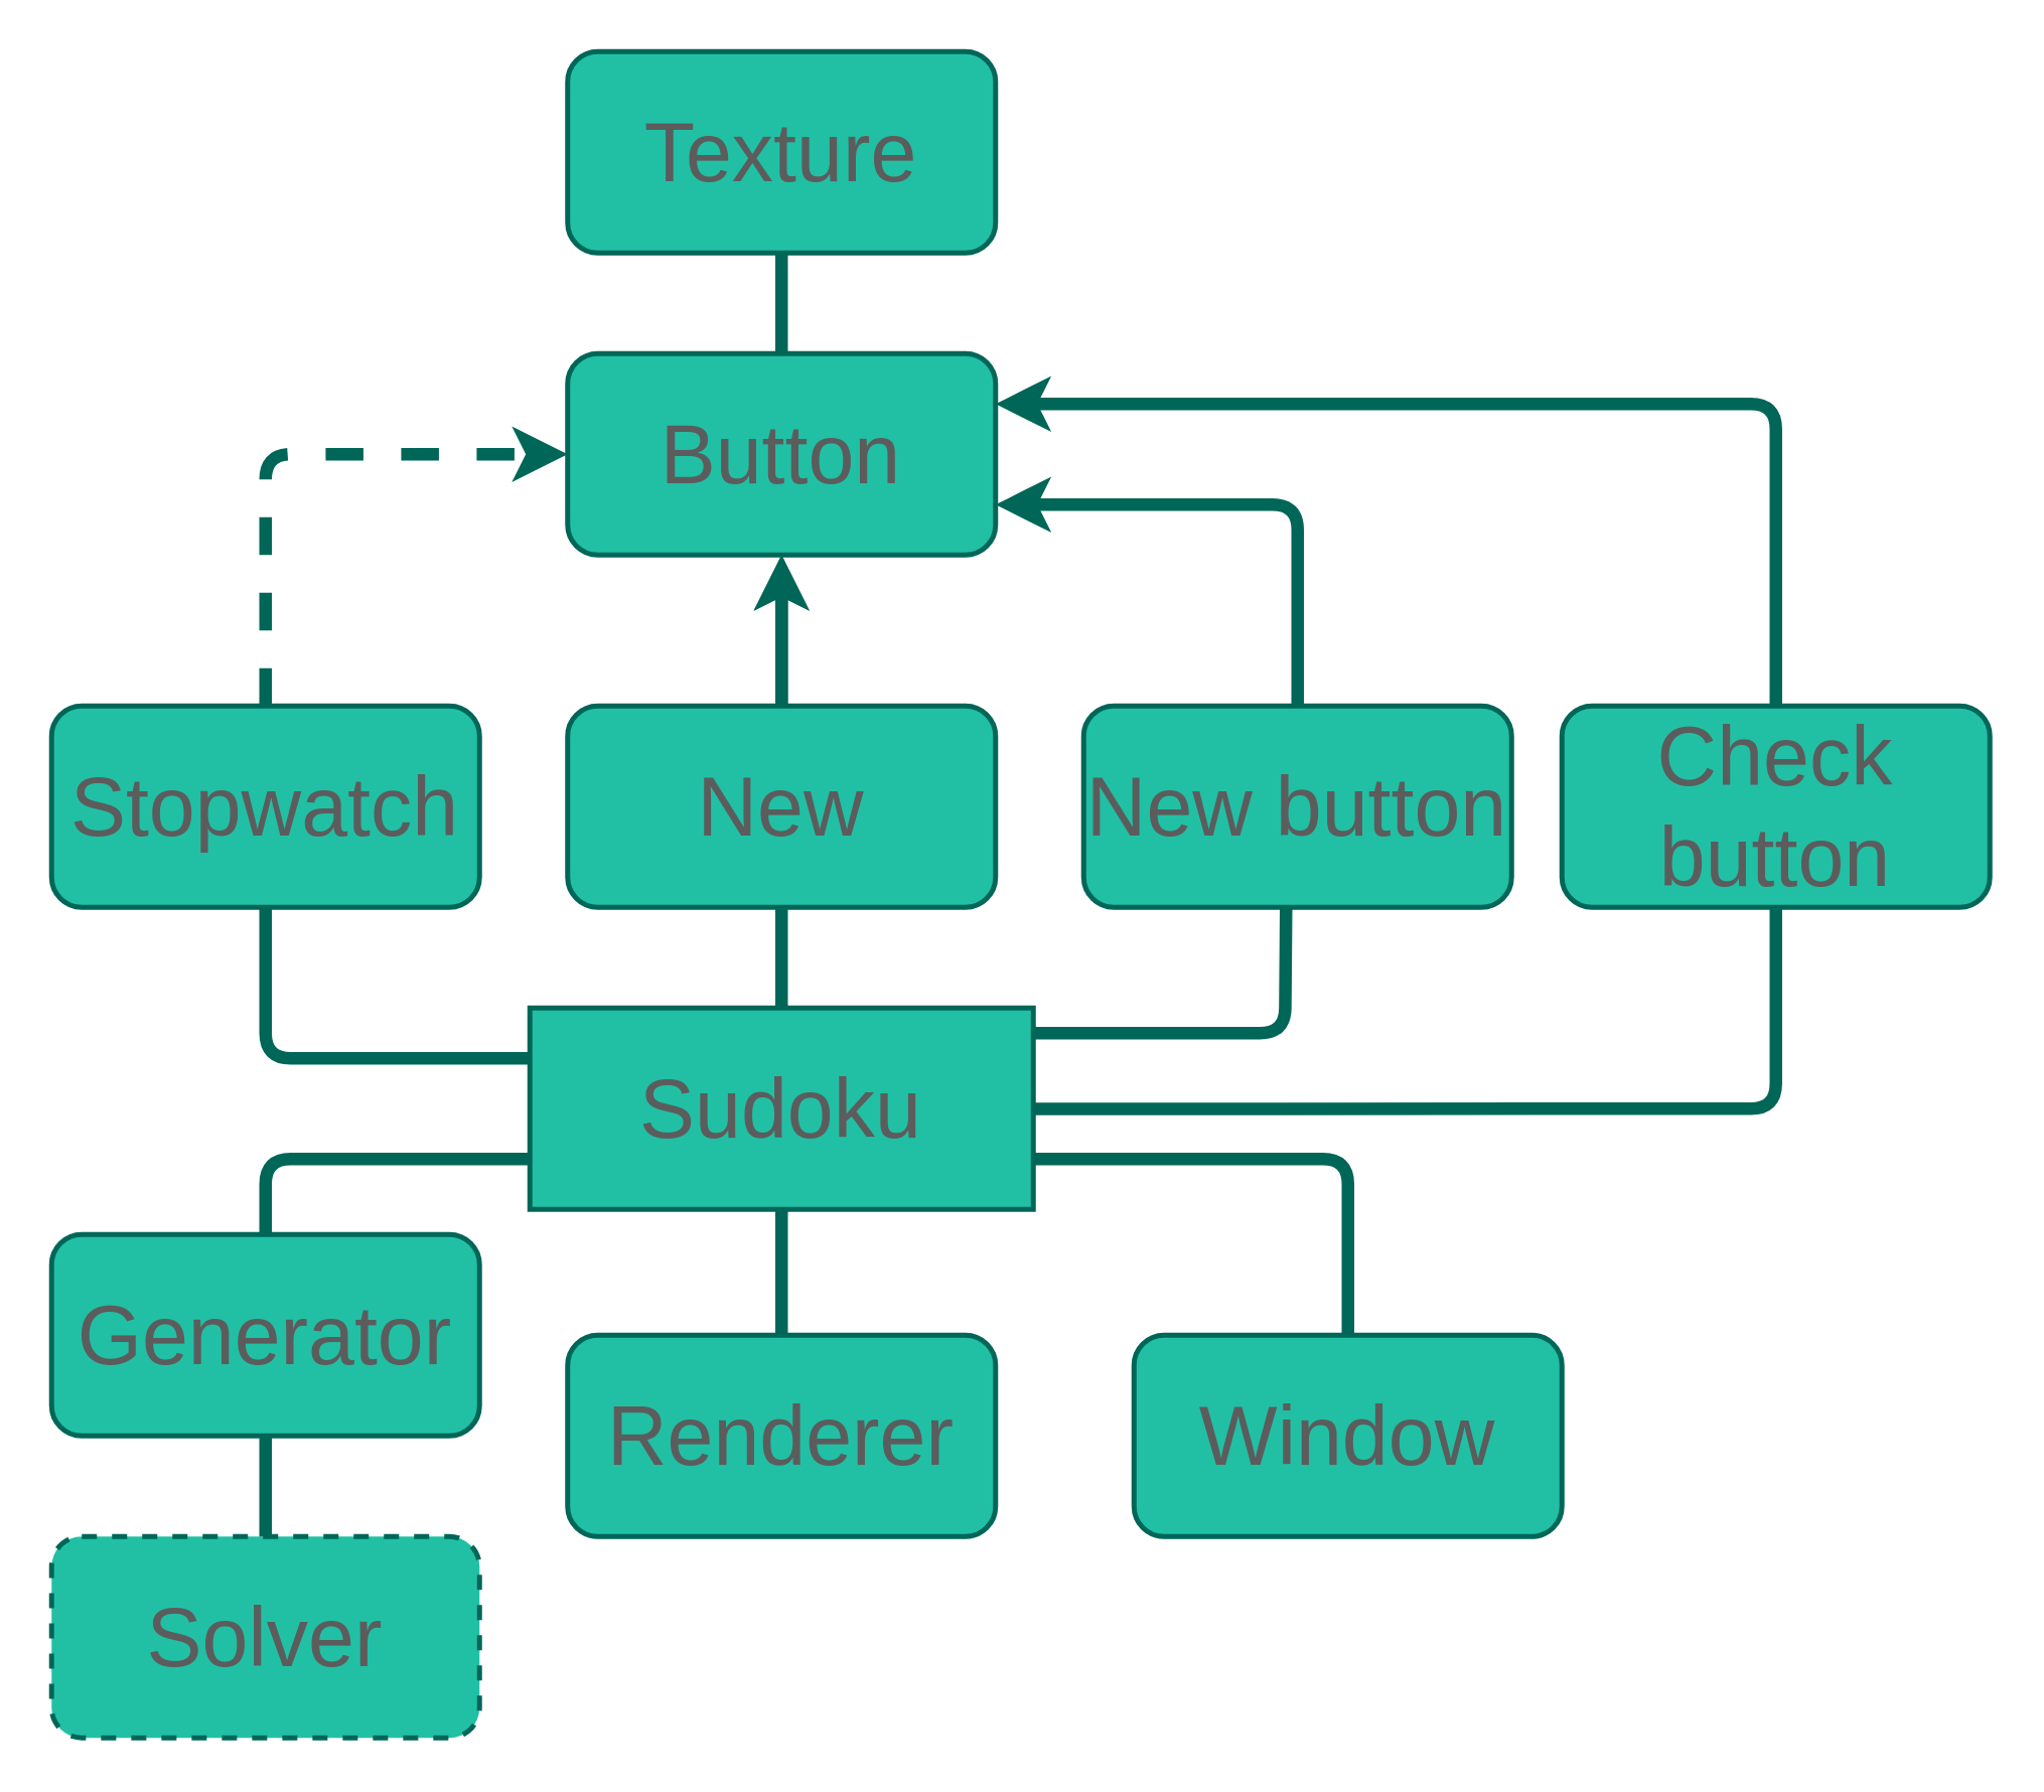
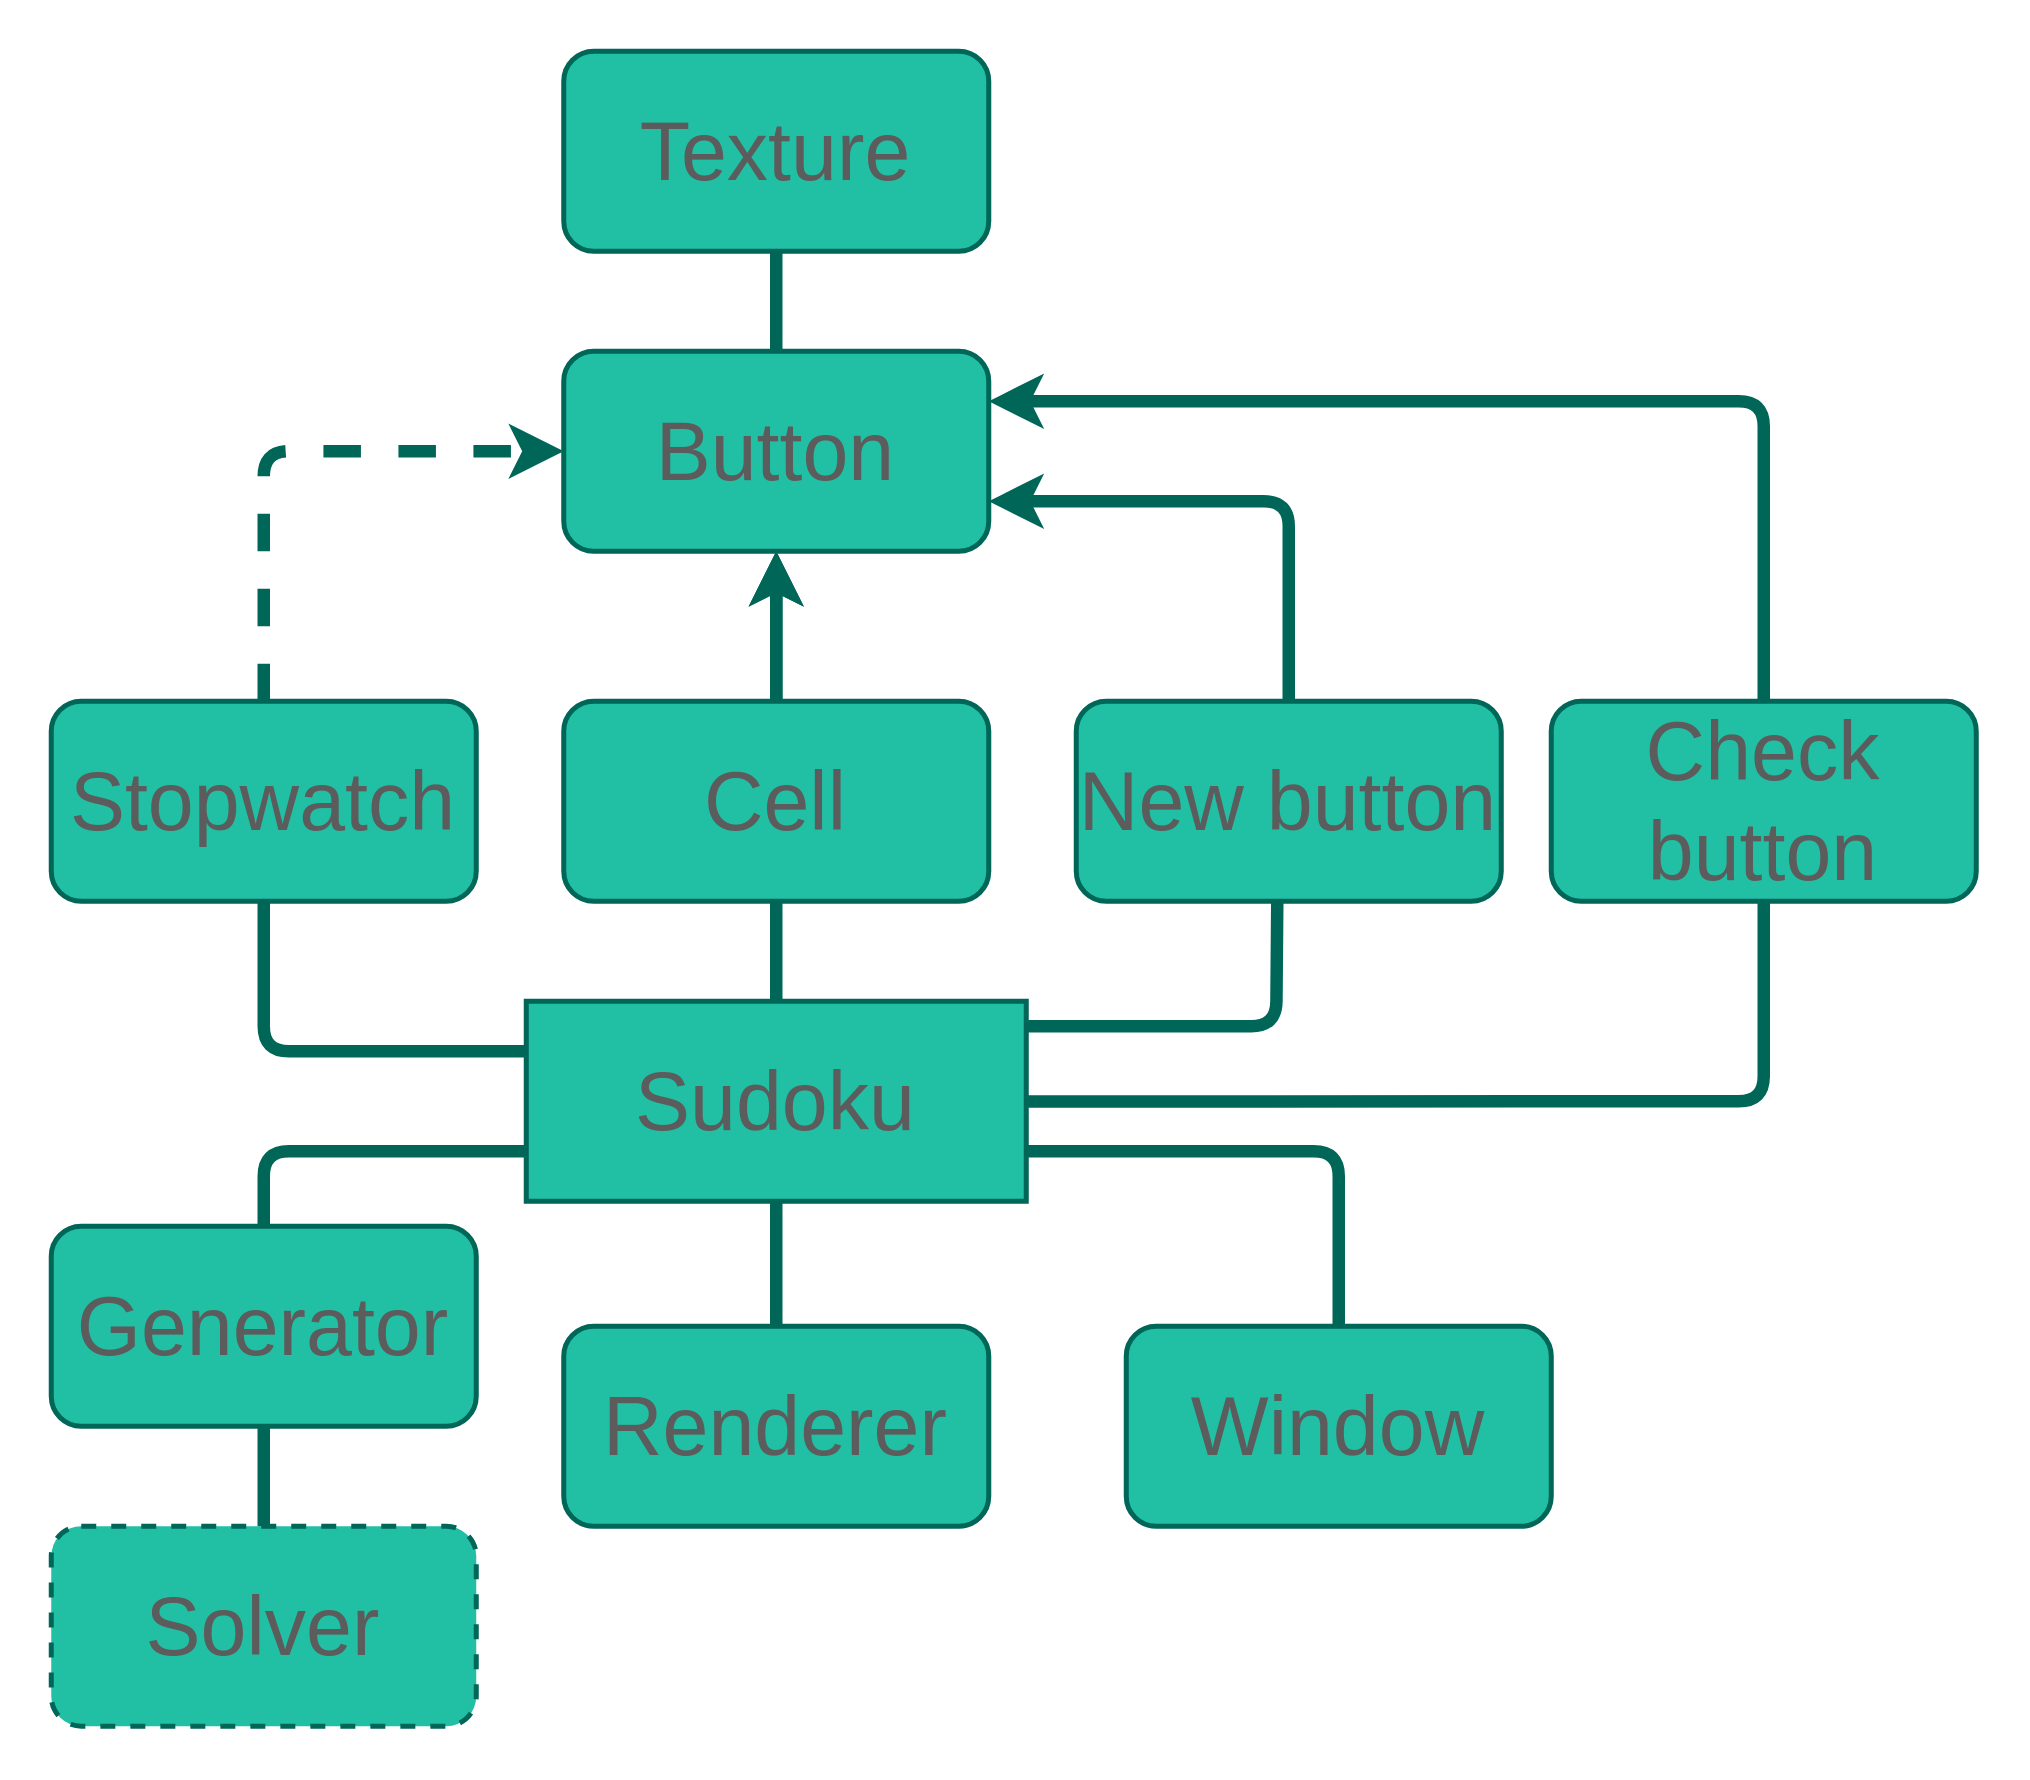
- <mxCell id="9" value="New" style="rounded=1;whiteSpace=wrap;html=1;strokeWidth=2;fontSize=33;fillColor=#21C0A5;strokeColor=#006658;fontColor=#5C5C5C;" parent="1" vertex="1"><mxGeometry x="225" y="280" width="170" height="80" as="geometry" /></mxCell>
+ <mxCell id="9" value="Cell" style="rounded=1;whiteSpace=wrap;html=1;strokeWidth=2;fontSize=33;fillColor=#21C0A5;strokeColor=#006658;fontColor=#5C5C5C;" parent="1" vertex="1"><mxGeometry x="225" y="280" width="170" height="80" as="geometry" /></mxCell>
